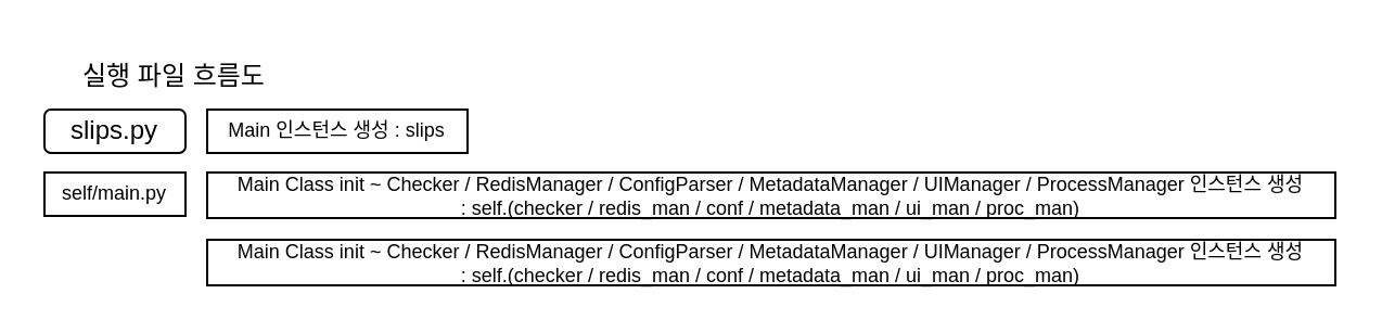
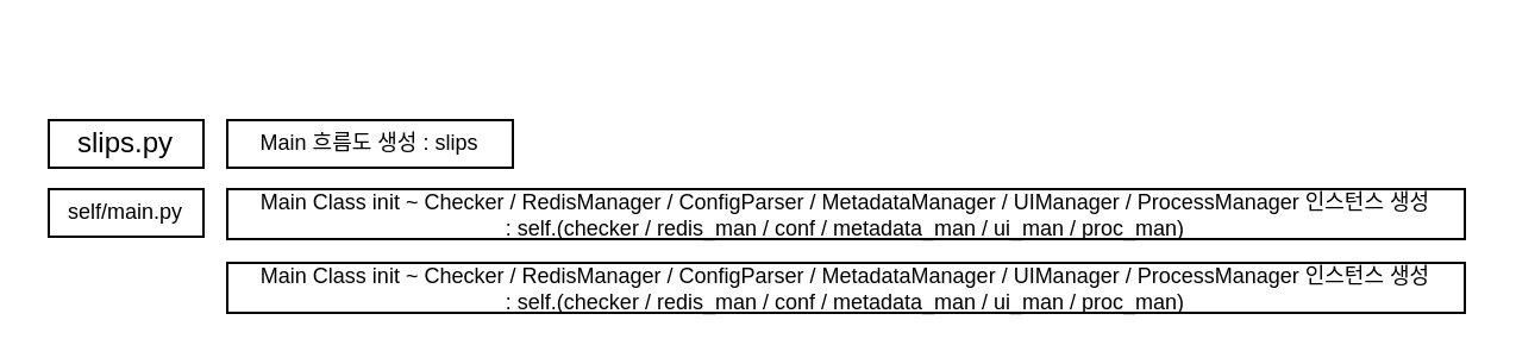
- <mxCell id="2" value="실행 파일 흐름도" style="text;html=1;align=center;verticalAlign=middle;whiteSpace=wrap;rounded=0;" vertex="1" parent="1"><mxGeometry x="25" y="20" width="110" height="30" as="geometry" /></mxCell>
- <mxCell id="3" value="slips.py" style="html=1;whiteSpace=wrap;rounded=1;" vertex="1" parent="1"><mxGeometry x="20" y="50" width="65" height="20" as="geometry" /></mxCell>
+ <mxCell id="3" value="slips.py" style="rounded=0;html=1;whiteSpace=wrap;" vertex="1" parent="1"><mxGeometry x="20" y="50" width="65" height="20" as="geometry" /></mxCell>
- <mxCell id="5" value="Main 인스턴스 생성 : slips" style="rounded=0;html=1;whiteSpace=wrap;fontSize=9;" vertex="1" parent="1"><mxGeometry x="95" y="50" width="120" height="20" as="geometry" /></mxCell>
+ <mxCell id="5" value="Main 흐름도 생성 : slips" style="rounded=0;html=1;whiteSpace=wrap;fontSize=9;" vertex="1" parent="1"><mxGeometry x="95" y="50" width="120" height="20" as="geometry" /></mxCell>
